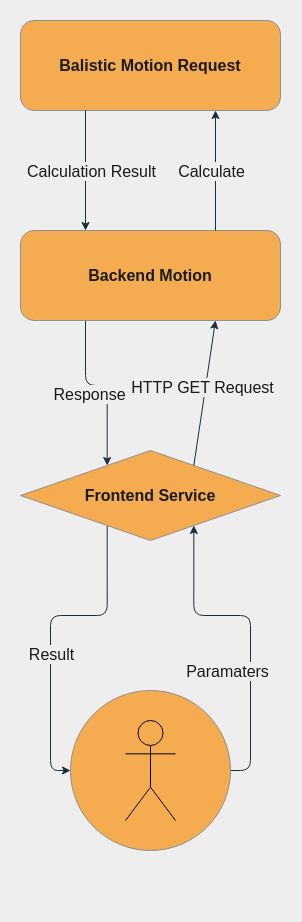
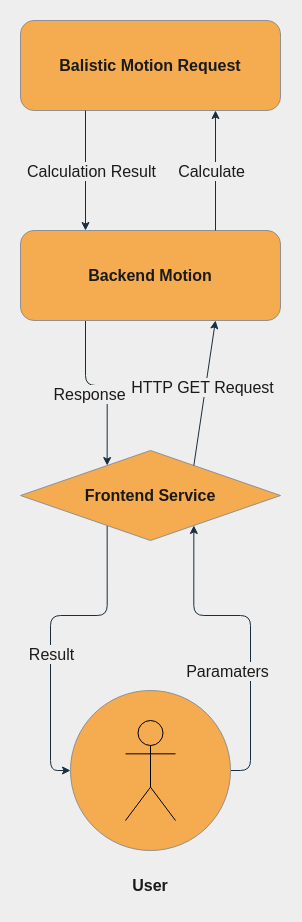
+ <mxCell id="19" value="&lt;b&gt;User&lt;/b&gt;" style="text;html=1;strokeColor=none;fillColor=none;align=center;verticalAlign=middle;whiteSpace=wrap;rounded=1;fontSize=16;fontColor=#1A1A1A;" vertex="1" parent="1"><mxGeometry x="120" y="870" width="60" height="30" as="geometry" /></mxCell>
